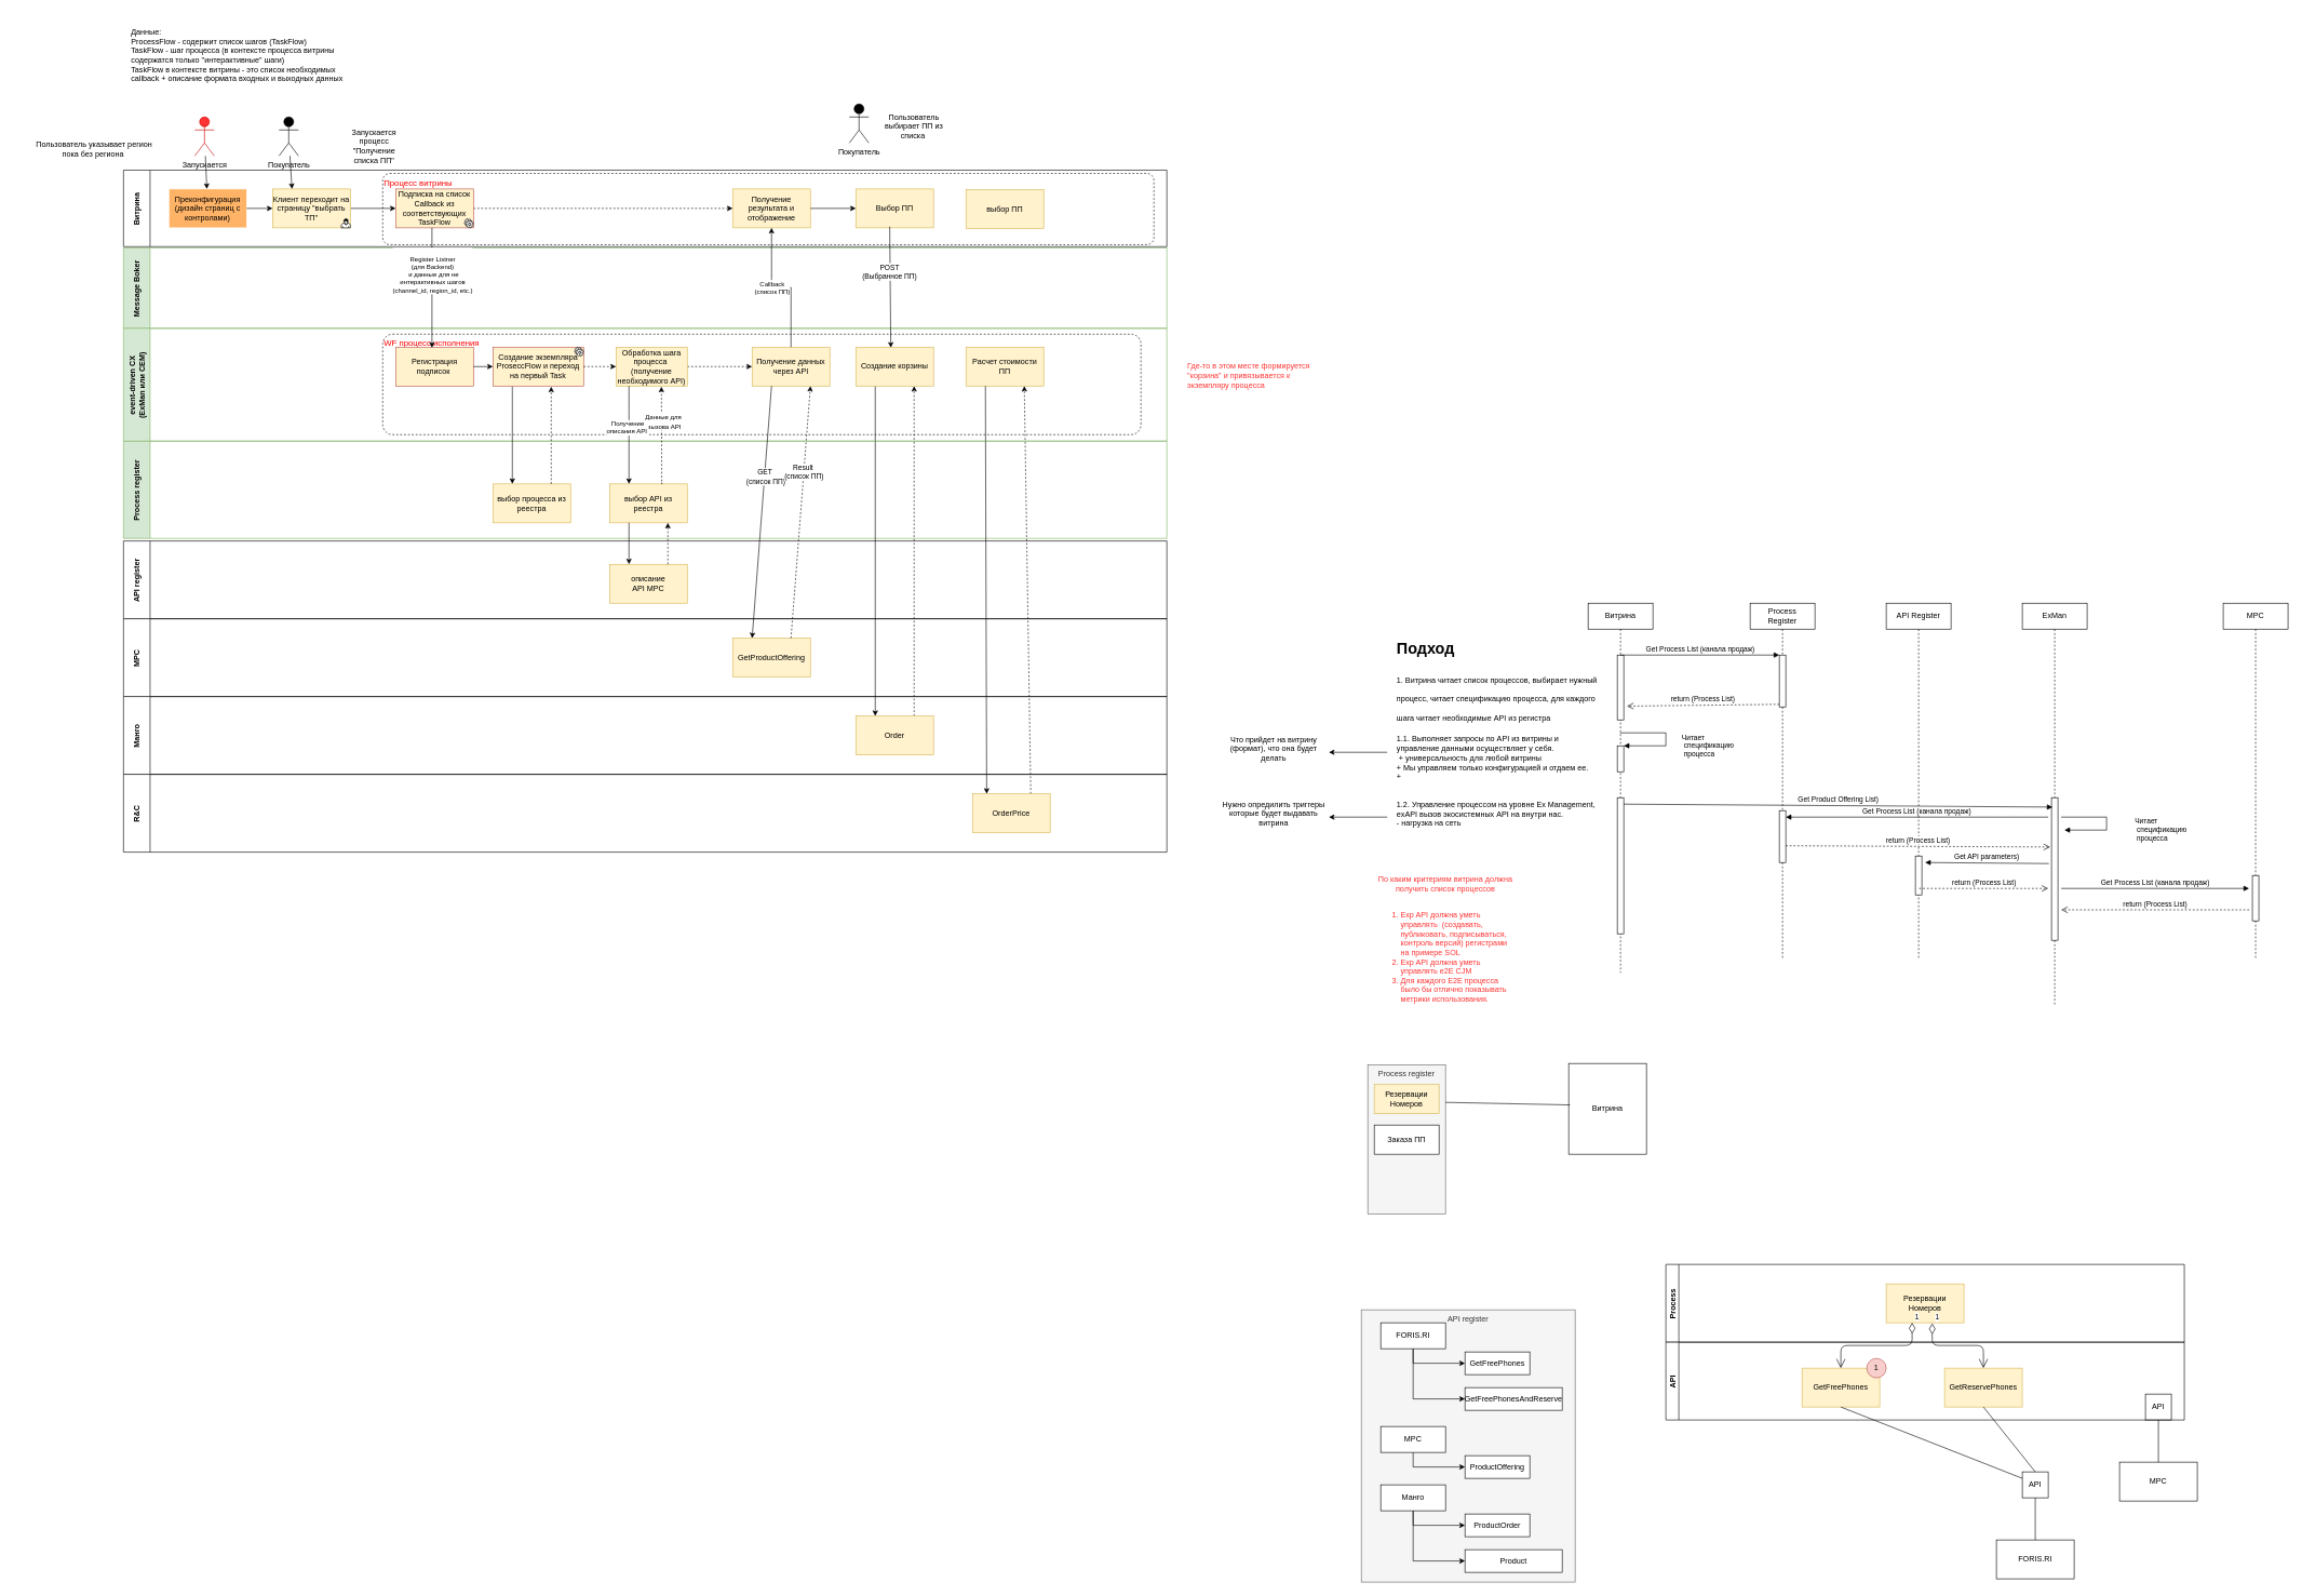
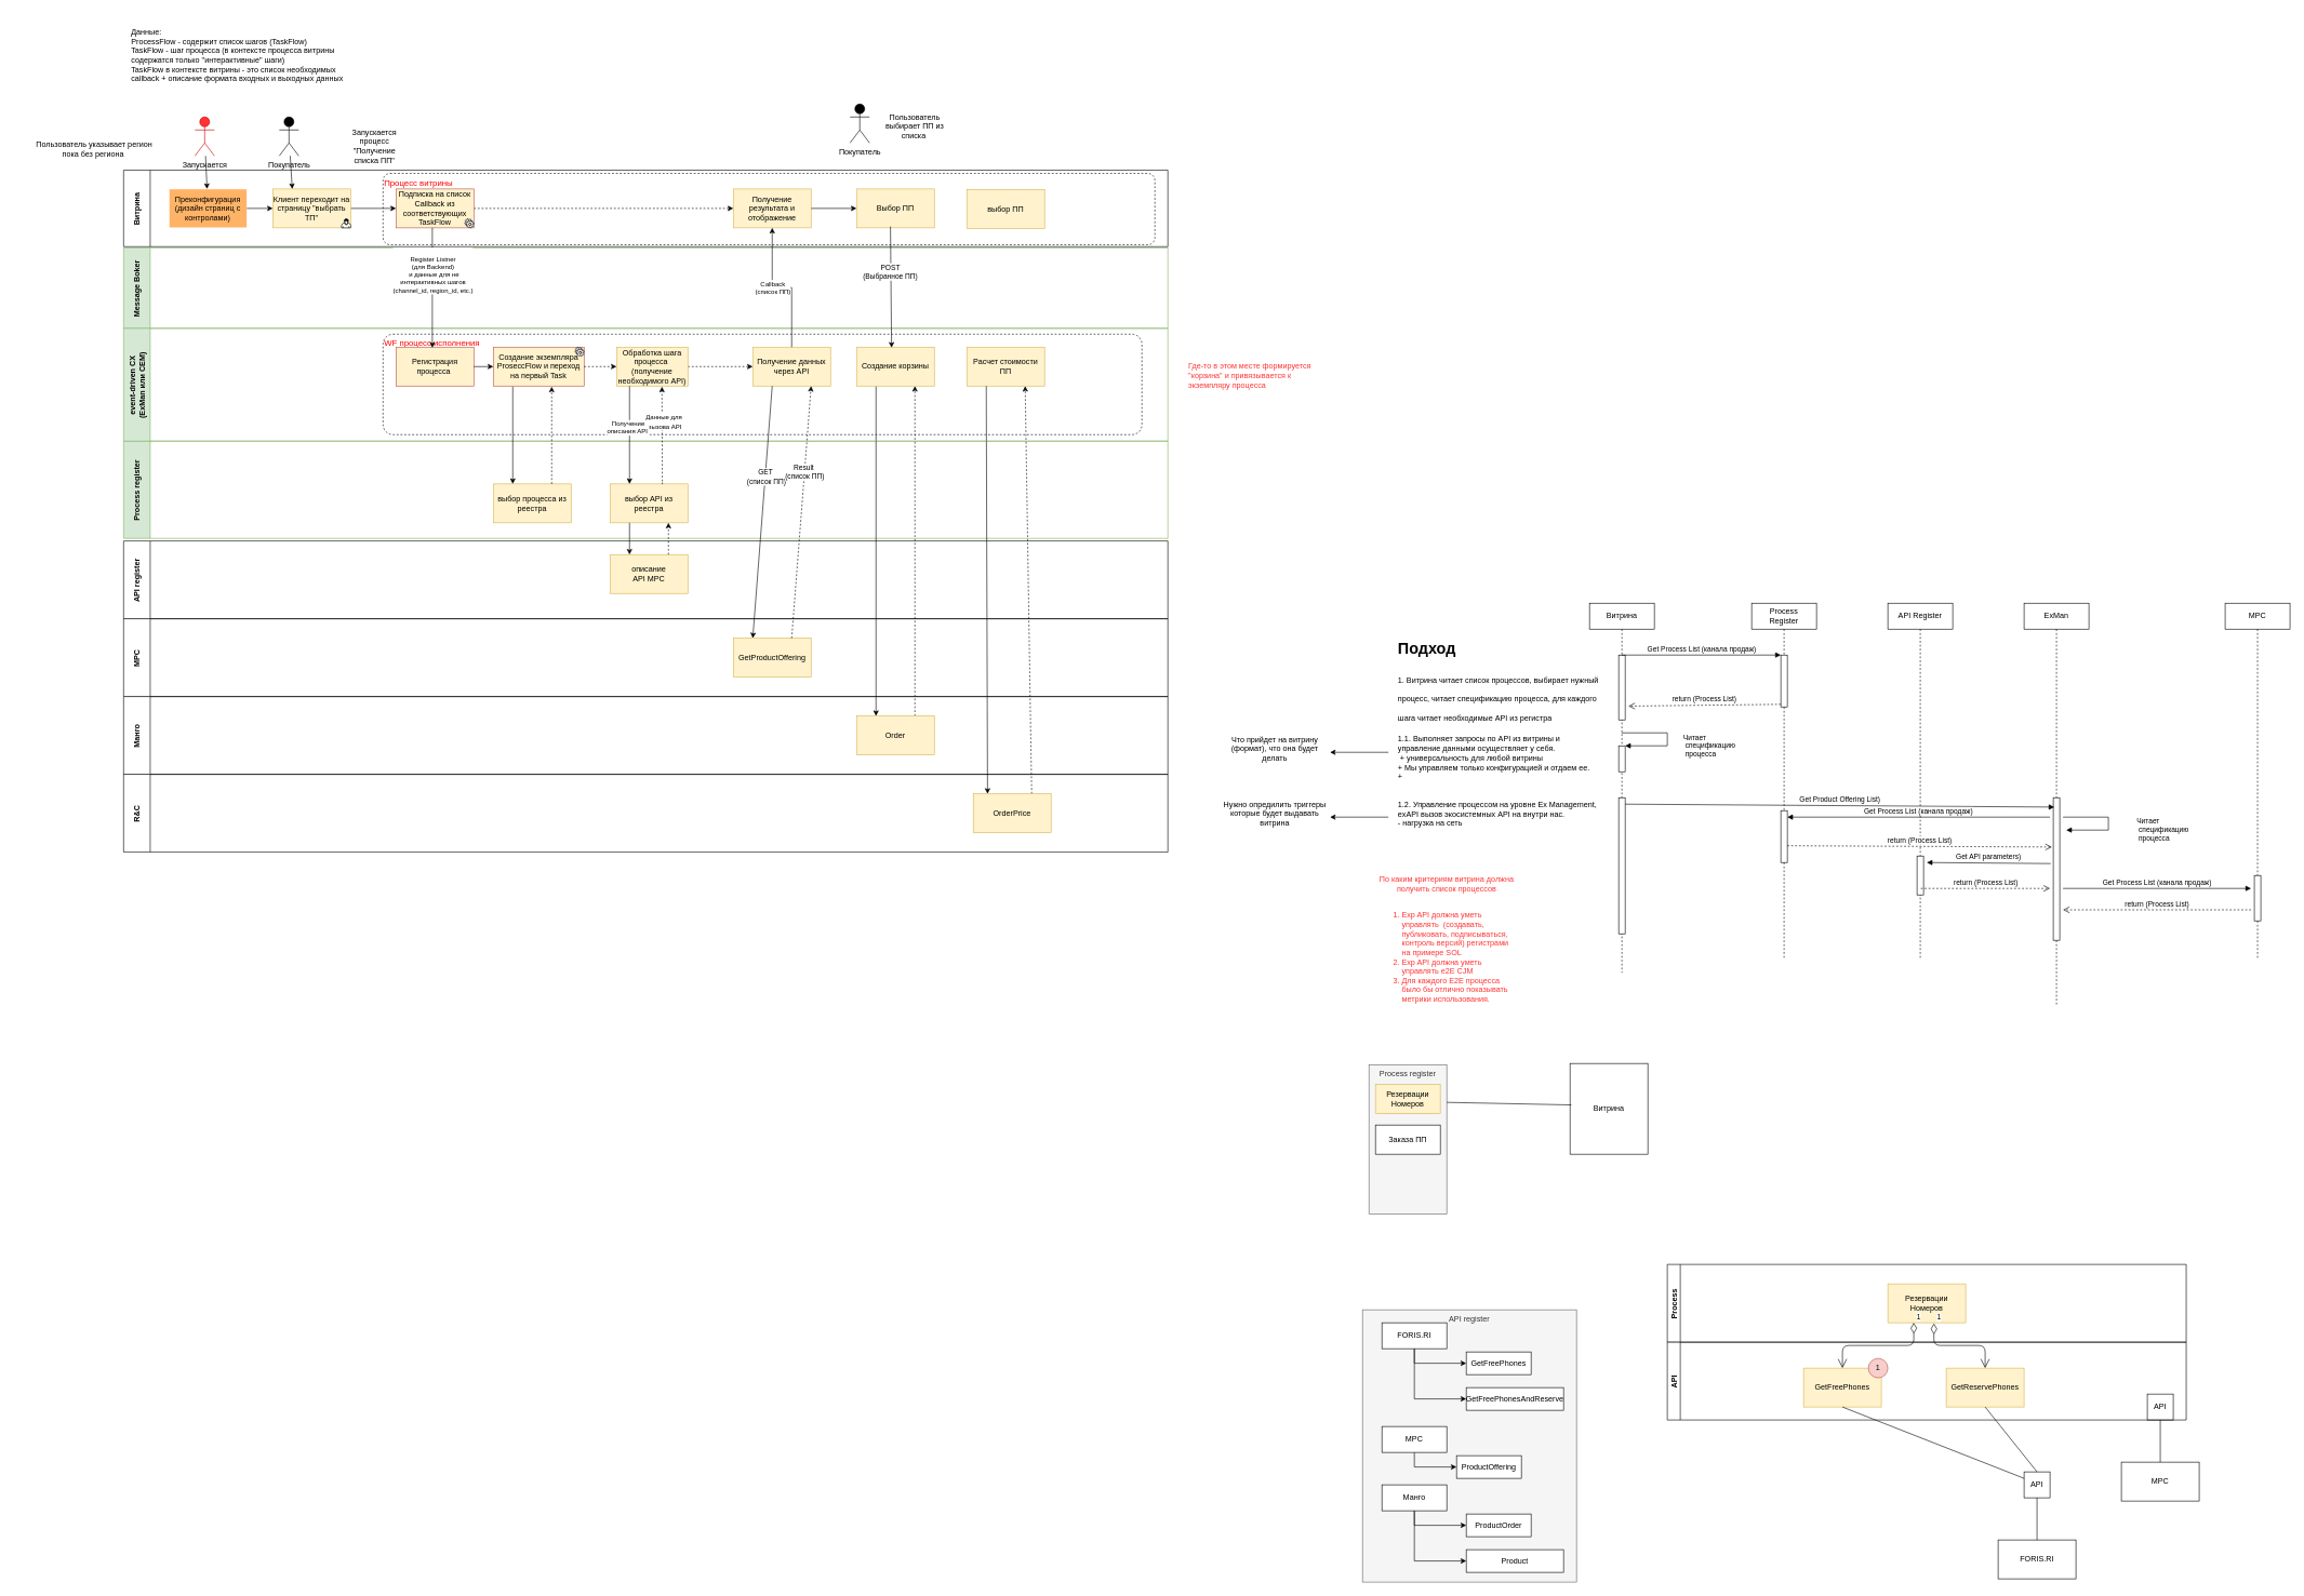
- <mxCell id="99" value="Регистрация подписок&amp;nbsp;" style="rounded=0;whiteSpace=wrap;html=1;fillColor=#FFF2CC;strokeColor=#b85450;" parent="93" vertex="1"><mxGeometry x="420" y="29" width="120" height="60" as="geometry" /></mxCell>
+ <mxCell id="99" value="Регистрация процесса&amp;nbsp;" style="rounded=0;whiteSpace=wrap;html=1;fillColor=#FFF2CC;strokeColor=#b85450;" parent="93" vertex="1"><mxGeometry x="420" y="29" width="120" height="60" as="geometry" /></mxCell>
- <mxCell id="119" value="описание &lt;br&gt;API MPC" style="rounded=0;whiteSpace=wrap;html=1;fillColor=#fff2cc;strokeColor=#d6b656;" parent="118" vertex="1"><mxGeometry x="750" y="36" width="120" height="60" as="geometry" /></mxCell>
+ <mxCell id="119" value="описание &lt;br&gt;API MPC" style="rounded=0;whiteSpace=wrap;html=1;fillColor=#fff2cc;strokeColor=#d6b656;" parent="118" vertex="1"><mxGeometry x="750" y="21" width="120" height="60" as="geometry" /></mxCell>
- <mxCell id="69" value="&lt;font color=&quot;#000000&quot;&gt;ProductOffering&lt;/font&gt;" style="rounded=0;whiteSpace=wrap;html=1;fontColor=#FF3333;" parent="1" vertex="1"><mxGeometry x="2260" y="2245" width="100" height="35" as="geometry" /></mxCell>
+ <mxCell id="69" value="&lt;font color=&quot;#000000&quot;&gt;ProductOffering&lt;/font&gt;" style="rounded=0;whiteSpace=wrap;html=1;fontColor=#FF3333;" parent="1" vertex="1"><mxGeometry x="2245" y="2245" width="100" height="35" as="geometry" /></mxCell>
